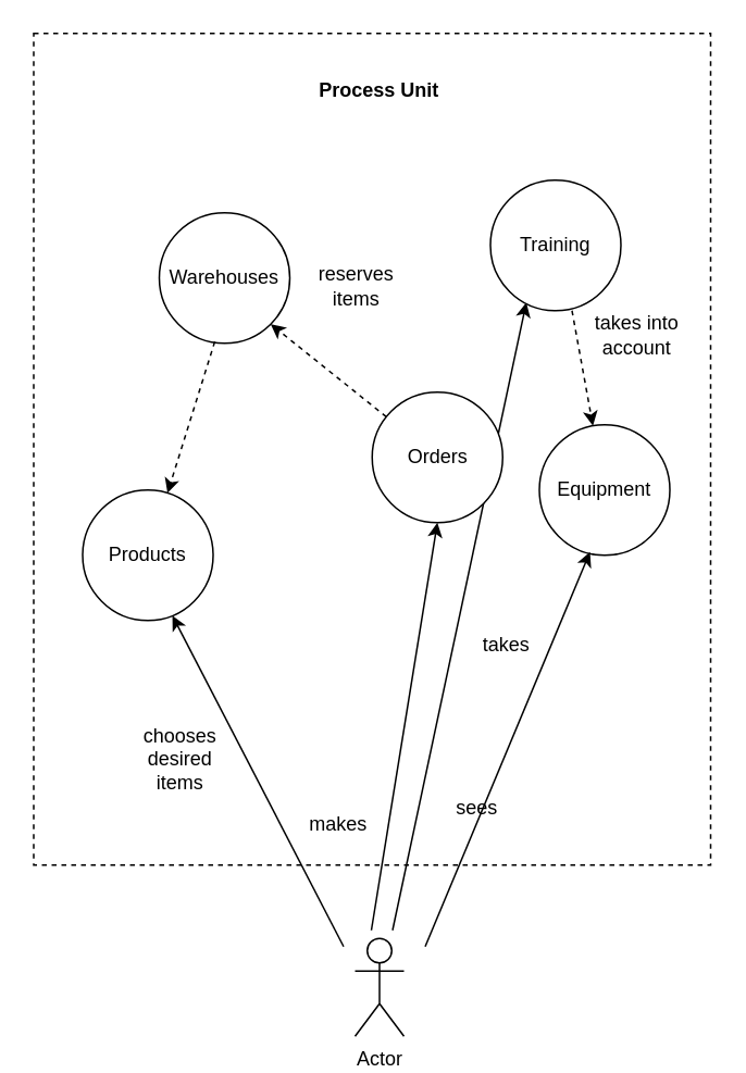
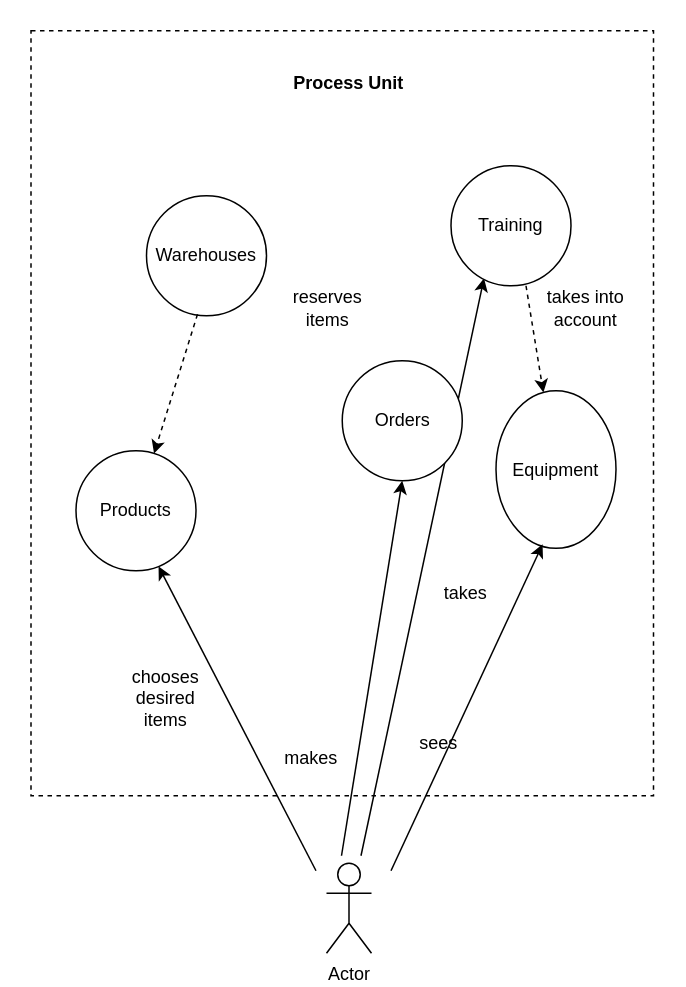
- <mxCell id="15" value="reserves&lt;br&gt;items" style="text;html=1;strokeColor=none;fillColor=none;align=center;verticalAlign=middle;whiteSpace=wrap;rounded=0;dashed=1;" vertex="1" parent="1"><mxGeometry x="187.5" y="160" width="60" height="30" as="geometry" /></mxCell>
+ <mxCell id="15" value="reserves&lt;br&gt;items" style="text;html=1;strokeColor=none;fillColor=none;align=center;verticalAlign=middle;whiteSpace=wrap;rounded=0;dashed=1;" vertex="1" parent="1"><mxGeometry x="187.5" y="190" width="60" height="30" as="geometry" /></mxCell>
- <mxCell id="14" value="" style="endArrow=classic;html=1;rounded=0;dashed=1;entryX=1;entryY=1;entryDx=0;entryDy=0;" edge="1" parent="1" source="8" target="12"><mxGeometry width="50" height="50" relative="1" as="geometry"><mxPoint x="-140" y="272.38" as="sourcePoint" /><mxPoint x="-106.6" y="179.997" as="targetPoint" /></mxGeometry></mxCell>
- <mxCell id="16" value="Equipment" style="ellipse;whiteSpace=wrap;html=1;aspect=fixed;" vertex="1" parent="1"><mxGeometry x="330" y="260" width="80" height="80" as="geometry" /></mxCell>
+ <mxCell id="16" value="Equipment" style="ellipse;whiteSpace=wrap;html=1;aspect=fixed;" vertex="1" parent="1"><mxGeometry x="330" y="260" width="80" height="105" as="geometry" /></mxCell>
